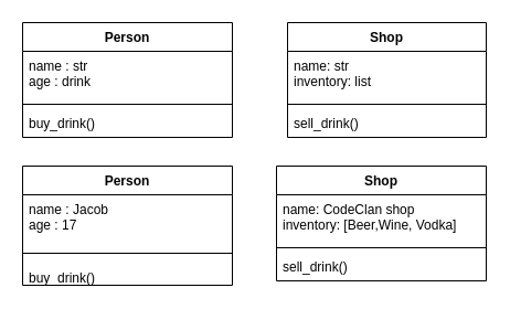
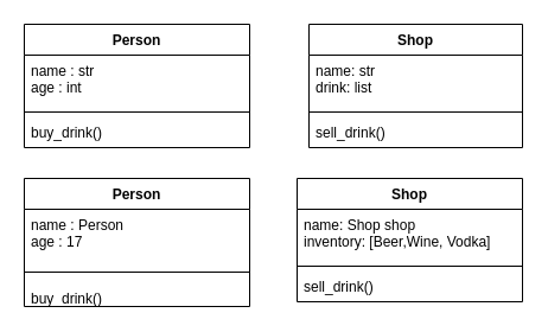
- <mxCell id="3" value="name : str&#10;age : drink" style="text;strokeColor=none;fillColor=none;align=left;verticalAlign=top;spacingLeft=4;spacingRight=4;overflow=hidden;rotatable=0;points=[[0,0.5],[1,0.5]];portConstraint=eastwest;" vertex="1" parent="2"><mxGeometry y="26" width="190" height="44" as="geometry" /></mxCell>
+ <mxCell id="3" value="name : str&#10;age : int" style="text;strokeColor=none;fillColor=none;align=left;verticalAlign=top;spacingLeft=4;spacingRight=4;overflow=hidden;rotatable=0;points=[[0,0.5],[1,0.5]];portConstraint=eastwest;" vertex="1" parent="2"><mxGeometry y="26" width="190" height="44" as="geometry" /></mxCell>
- <mxCell id="7" value="name: str&#10;inventory: list" style="text;strokeColor=none;fillColor=none;align=left;verticalAlign=top;spacingLeft=4;spacingRight=4;overflow=hidden;rotatable=0;points=[[0,0.5],[1,0.5]];portConstraint=eastwest;" vertex="1" parent="6"><mxGeometry y="26" width="180" height="44" as="geometry" /></mxCell>
+ <mxCell id="7" value="name: str&#10;drink: list" style="text;strokeColor=none;fillColor=none;align=left;verticalAlign=top;spacingLeft=4;spacingRight=4;overflow=hidden;rotatable=0;points=[[0,0.5],[1,0.5]];portConstraint=eastwest;" vertex="1" parent="6"><mxGeometry y="26" width="180" height="44" as="geometry" /></mxCell>
- <mxCell id="11" value="name : Jacob&#10;age : 17" style="text;strokeColor=none;fillColor=none;align=left;verticalAlign=top;spacingLeft=4;spacingRight=4;overflow=hidden;rotatable=0;points=[[0,0.5],[1,0.5]];portConstraint=eastwest;" vertex="1" parent="10"><mxGeometry y="26" width="190" height="44" as="geometry" /></mxCell>
+ <mxCell id="11" value="name : Person&#10;age : 17" style="text;strokeColor=none;fillColor=none;align=left;verticalAlign=top;spacingLeft=4;spacingRight=4;overflow=hidden;rotatable=0;points=[[0,0.5],[1,0.5]];portConstraint=eastwest;" vertex="1" parent="10"><mxGeometry y="26" width="190" height="44" as="geometry" /></mxCell>
- <mxCell id="15" value="name: CodeClan shop&#10;inventory: [Beer,Wine, Vodka]" style="text;strokeColor=none;fillColor=none;align=left;verticalAlign=top;spacingLeft=4;spacingRight=4;overflow=hidden;rotatable=0;points=[[0,0.5],[1,0.5]];portConstraint=eastwest;" vertex="1" parent="14"><mxGeometry y="26" width="190" height="44" as="geometry" /></mxCell>
+ <mxCell id="15" value="name: Shop shop&#10;inventory: [Beer,Wine, Vodka]" style="text;strokeColor=none;fillColor=none;align=left;verticalAlign=top;spacingLeft=4;spacingRight=4;overflow=hidden;rotatable=0;points=[[0,0.5],[1,0.5]];portConstraint=eastwest;" vertex="1" parent="14"><mxGeometry y="26" width="190" height="44" as="geometry" /></mxCell>
